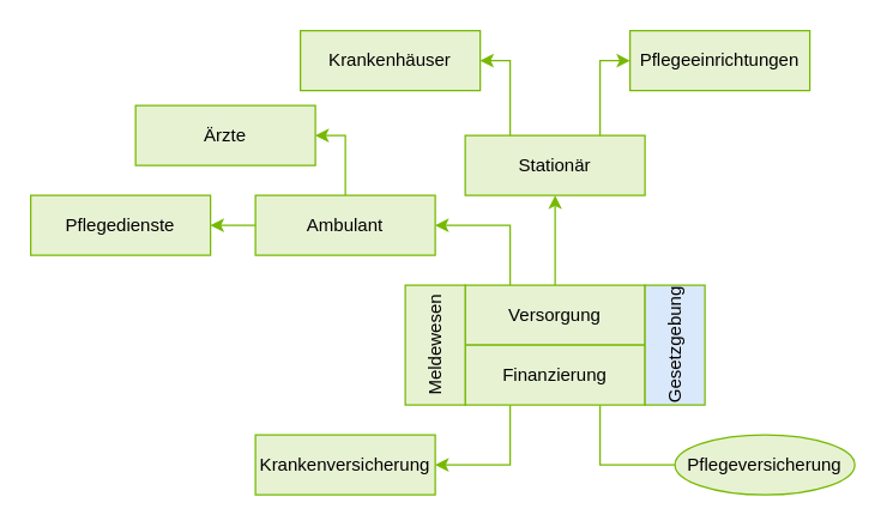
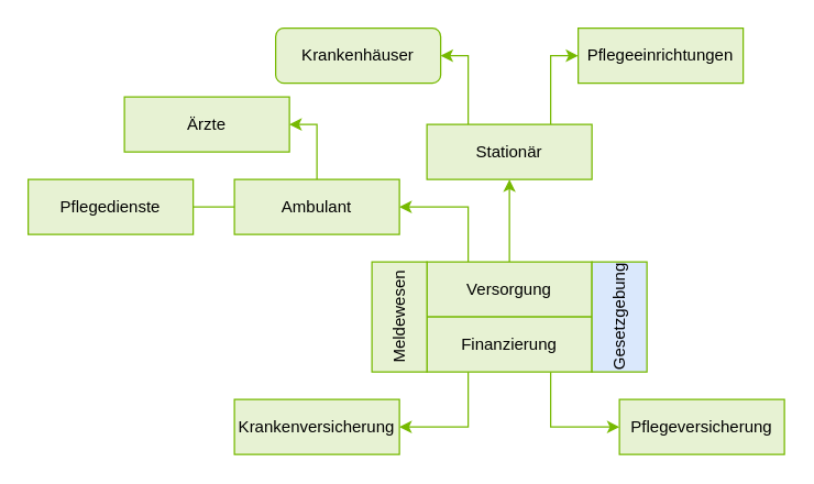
- <mxCell id="18" value="Krankenhäuser" style="rounded=0;whiteSpace=wrap;html=1;fillColor=#e7f2d3;strokeColor=#76B900;fontColor=#000000;" vertex="1" parent="1"><mxGeometry x="200" y="20" width="120" height="40" as="geometry" /></mxCell>
+ <mxCell id="18" value="Krankenhäuser" style="whiteSpace=wrap;html=1;fillColor=#e7f2d3;strokeColor=#76B900;fontColor=#000000;rounded=1;" vertex="1" parent="1"><mxGeometry x="200" y="20" width="120" height="40" as="geometry" /></mxCell>
- <mxCell id="11" style="edgeStyle=orthogonalEdgeStyle;rounded=0;orthogonalLoop=1;jettySize=auto;html=1;exitX=0;exitY=0.5;exitDx=0;exitDy=0;entryX=1;entryY=0.5;entryDx=0;entryDy=0;fillColor=#60a917;strokeColor=#76B900;fontColor=#000000;" edge="1" parent="1" source="12" target="17"><mxGeometry relative="1" as="geometry" /></mxCell>
+ <mxCell id="11" style="edgeStyle=orthogonalEdgeStyle;rounded=0;orthogonalLoop=1;jettySize=auto;html=1;exitX=0;exitY=0.5;exitDx=0;exitDy=0;entryX=1;entryY=0.5;entryDx=0;entryDy=0;fillColor=#60a917;strokeColor=#76B900;fontColor=#000000;endArrow=none;" edge="1" parent="1" source="12" target="17"><mxGeometry relative="1" as="geometry" /></mxCell>
- <mxCell id="5" style="edgeStyle=orthogonalEdgeStyle;rounded=0;orthogonalLoop=1;jettySize=auto;html=1;exitX=0.75;exitY=1;exitDx=0;exitDy=0;entryX=0;entryY=0.5;entryDx=0;entryDy=0;fillColor=#60a917;strokeColor=#76B900;fontColor=#000000;endArrow=none;" edge="1" parent="1" source="7" target="9"><mxGeometry relative="1" as="geometry" /></mxCell>
+ <mxCell id="5" style="edgeStyle=orthogonalEdgeStyle;rounded=0;orthogonalLoop=1;jettySize=auto;html=1;exitX=0.75;exitY=1;exitDx=0;exitDy=0;entryX=0;entryY=0.5;entryDx=0;entryDy=0;fillColor=#60a917;strokeColor=#76B900;fontColor=#000000;" edge="1" parent="1" source="7" target="9"><mxGeometry relative="1" as="geometry" /></mxCell>
- <mxCell id="9" value="Pflegeversicherung" style="ellipse;whiteSpace=wrap;html=1;fillColor=#e7f2d3;strokeColor=#76B900;fontColor=#000000;" vertex="1" parent="1"><mxGeometry x="450" y="290" width="120" height="40" as="geometry" /></mxCell>
+ <mxCell id="9" value="Pflegeversicherung" style="rounded=0;whiteSpace=wrap;html=1;fillColor=#e7f2d3;strokeColor=#76B900;fontColor=#000000;" vertex="1" parent="1"><mxGeometry x="450" y="290" width="120" height="40" as="geometry" /></mxCell>
